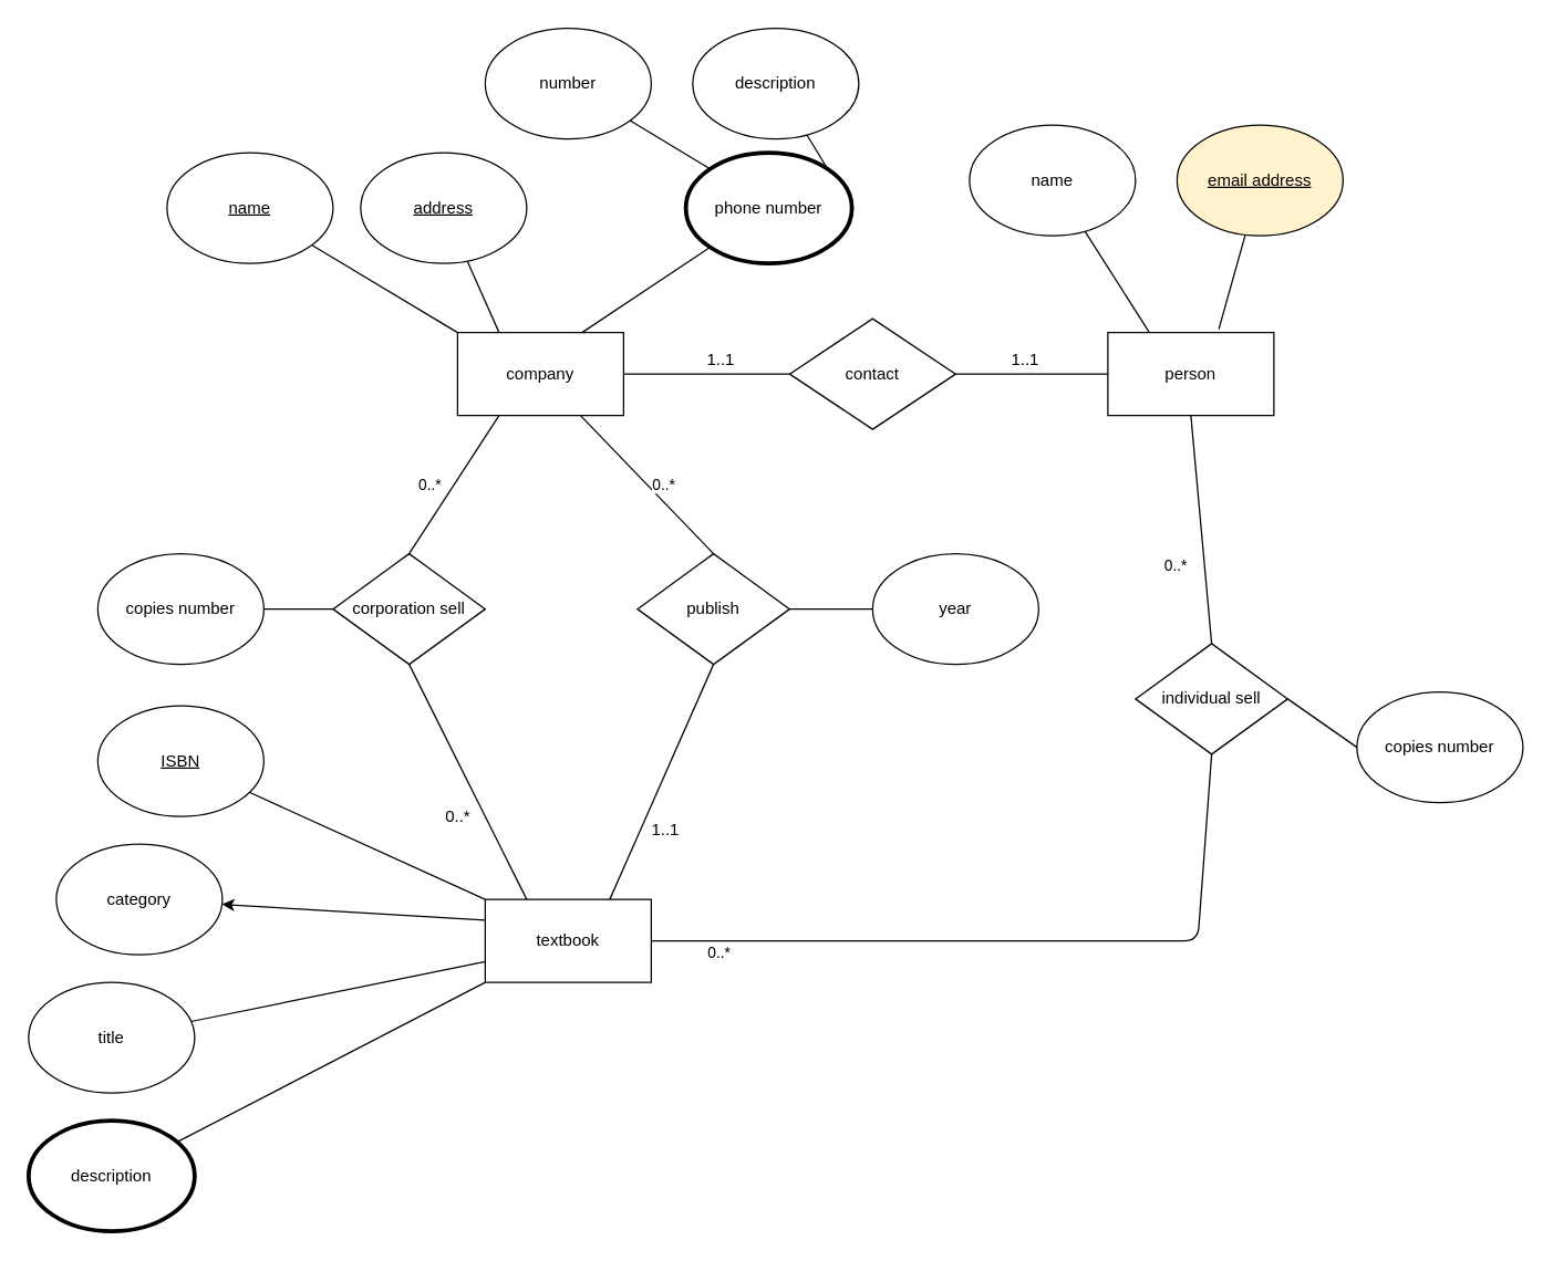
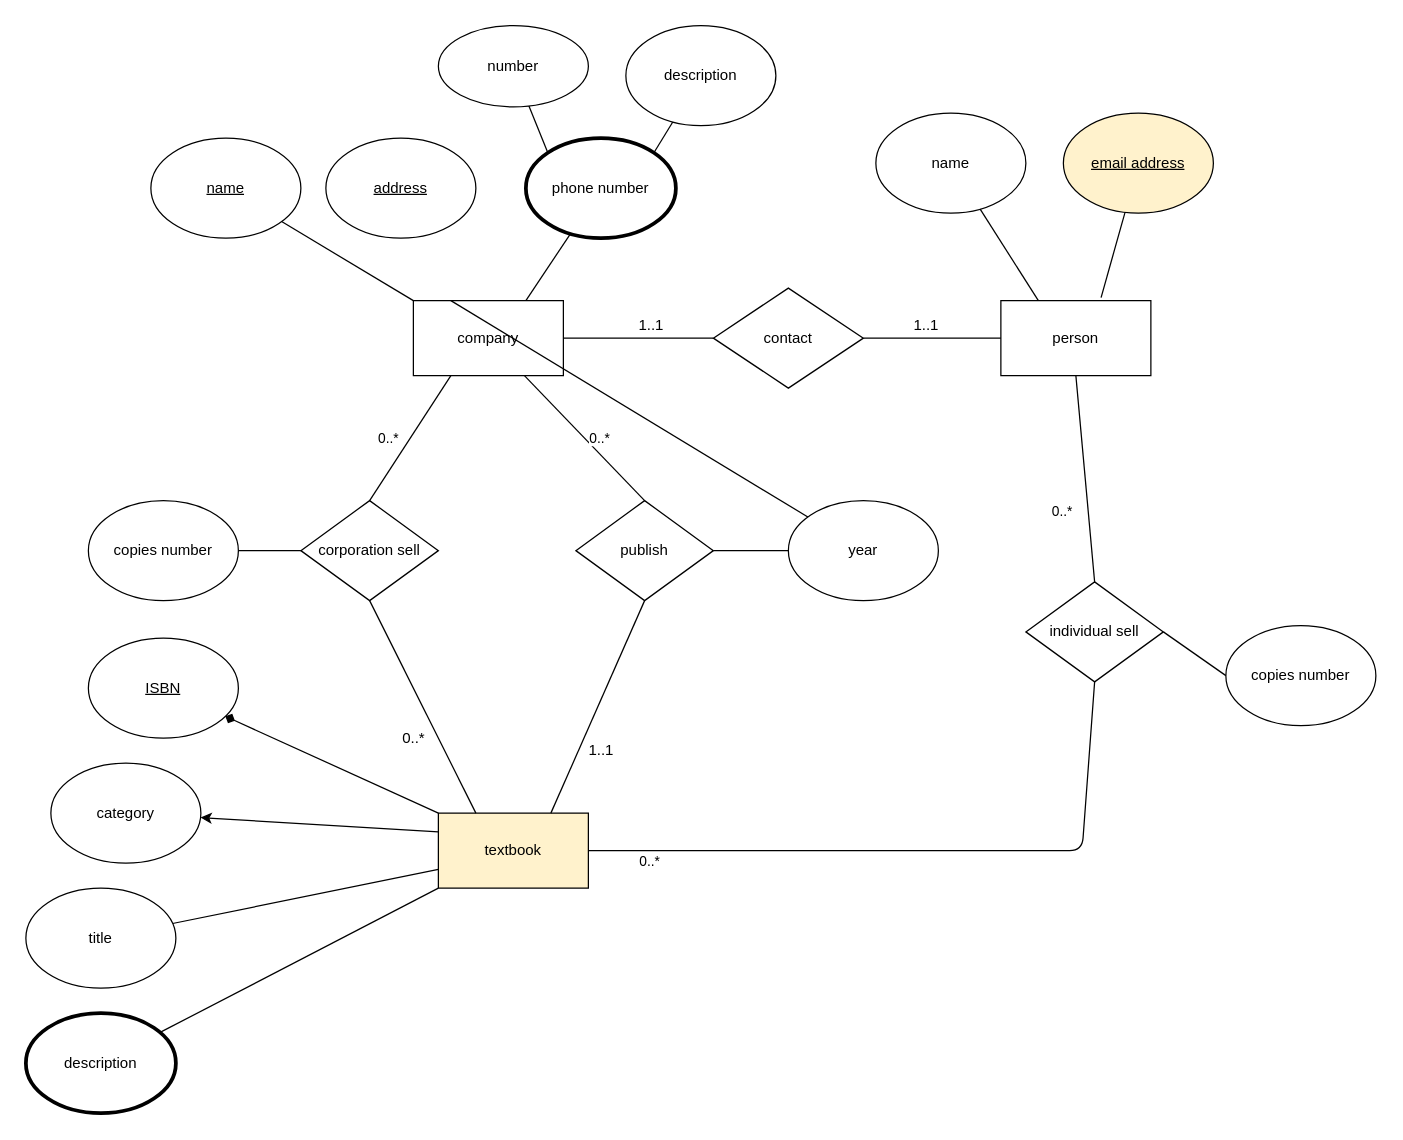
- <mxCell id="19" value="number" style="ellipse;whiteSpace=wrap;html=1;" parent="1" vertex="1"><mxGeometry x="350" y="20" width="120" height="80" as="geometry" /></mxCell>
+ <mxCell id="19" value="number" style="ellipse;whiteSpace=wrap;html=1;" parent="1" vertex="1"><mxGeometry x="350" y="20" width="120" height="65" as="geometry" /></mxCell>
- <mxCell id="17" value="phone number" style="ellipse;whiteSpace=wrap;html=1;strokeWidth=3;" parent="1" vertex="1"><mxGeometry x="495" y="110" width="120" height="80" as="geometry" /></mxCell>
+ <mxCell id="17" value="phone number" style="ellipse;whiteSpace=wrap;html=1;strokeWidth=3;" parent="1" vertex="1"><mxGeometry x="420" y="110" width="120" height="80" as="geometry" /></mxCell>
- <mxCell id="14" value="" style="endArrow=none;html=1;exitX=0.25;exitY=0;exitDx=0;exitDy=0;" parent="1" source="11" target="15" edge="1"><mxGeometry width="50" height="50" relative="1" as="geometry"><mxPoint x="380" y="290" as="sourcePoint" /><mxPoint x="390" y="180" as="targetPoint" /></mxGeometry></mxCell>
+ <mxCell id="14" value="" style="endArrow=none;html=1;exitX=0.25;exitY=0;exitDx=0;exitDy=0;" parent="1" source="11" target="43" edge="1"><mxGeometry width="50" height="50" relative="1" as="geometry"><mxPoint x="380" y="290" as="sourcePoint" /><mxPoint x="390" y="180" as="targetPoint" /></mxGeometry></mxCell>
- <mxCell id="3" value="" style="endArrow=none;html=1;exitX=0;exitY=0;exitDx=0;exitDy=0;" parent="1" source="2" target="4" edge="1"><mxGeometry width="50" height="50" relative="1" as="geometry"><mxPoint x="330" y="680" as="sourcePoint" /><mxPoint x="250" y="560" as="targetPoint" /></mxGeometry></mxCell>
+ <mxCell id="3" value="" style="endArrow=diamond;html=1;exitX=0;exitY=0;exitDx=0;exitDy=0;" parent="1" source="2" target="4" edge="1"><mxGeometry width="50" height="50" relative="1" as="geometry"><mxPoint x="330" y="680" as="sourcePoint" /><mxPoint x="250" y="560" as="targetPoint" /></mxGeometry></mxCell>
- <mxCell id="2" value="textbook" style="rounded=0;whiteSpace=wrap;html=1;" parent="1" vertex="1"><mxGeometry x="350" y="650" width="120" height="60" as="geometry" /></mxCell>
+ <mxCell id="2" value="textbook" style="rounded=0;whiteSpace=wrap;html=1;fillColor=#fff2cc;" parent="1" vertex="1"><mxGeometry x="350" y="650" width="120" height="60" as="geometry" /></mxCell>
